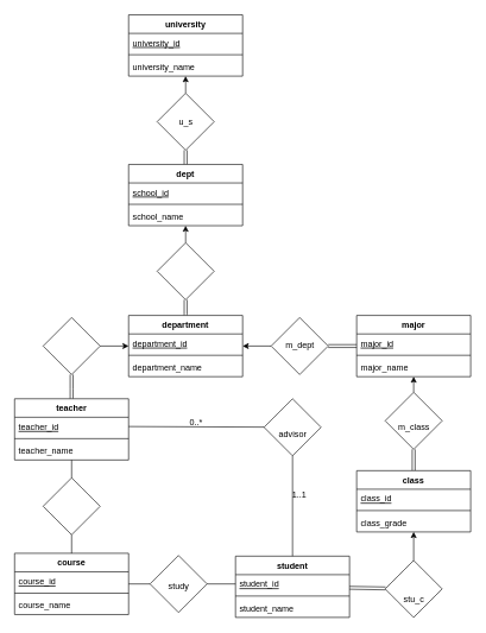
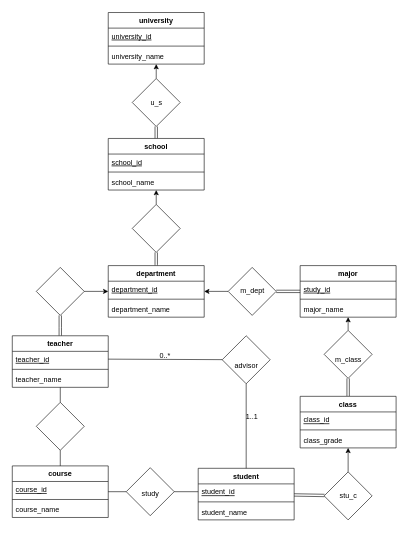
- <mxCell id="10" value="dept" style="swimlane;fontStyle=1;align=center;verticalAlign=top;childLayout=stackLayout;horizontal=1;startSize=26;horizontalStack=0;resizeParent=1;resizeParentMax=0;resizeLast=0;collapsible=1;marginBottom=0;strokeColor=default;" vertex="1" parent="1"><mxGeometry x="180" y="230" width="160" height="86" as="geometry"><mxRectangle x="350" y="330" width="100" height="26" as="alternateBounds" /></mxGeometry></mxCell>
+ <mxCell id="10" value="school" style="swimlane;fontStyle=1;align=center;verticalAlign=top;childLayout=stackLayout;horizontal=1;startSize=26;horizontalStack=0;resizeParent=1;resizeParentMax=0;resizeLast=0;collapsible=1;marginBottom=0;strokeColor=default;" vertex="1" parent="1"><mxGeometry x="180" y="230" width="160" height="86" as="geometry"><mxRectangle x="350" y="330" width="100" height="26" as="alternateBounds" /></mxGeometry></mxCell>
- <mxCell id="26" value="major_id" style="text;strokeColor=none;fillColor=none;align=left;verticalAlign=top;spacingLeft=4;spacingRight=4;overflow=hidden;rotatable=0;points=[[0,0.5],[1,0.5]];portConstraint=eastwest;fontStyle=4" vertex="1" parent="25"><mxGeometry y="26" width="160" height="26" as="geometry" /></mxCell>
+ <mxCell id="26" value="study_id" style="text;strokeColor=none;fillColor=none;align=left;verticalAlign=top;spacingLeft=4;spacingRight=4;overflow=hidden;rotatable=0;points=[[0,0.5],[1,0.5]];portConstraint=eastwest;fontStyle=4" vertex="1" parent="25"><mxGeometry y="26" width="160" height="26" as="geometry" /></mxCell>
- <mxCell id="60" value="stu_c" style="text;html=1;resizable=0;autosize=1;align=center;verticalAlign=middle;points=[];fillColor=none;strokeColor=none;rounded=0;" vertex="1" parent="1"><mxGeometry x="560" y="831" width="40" height="20" as="geometry" /></mxCell>
+ <mxCell id="60" value="stu_c" style="text;html=1;resizable=0;autosize=1;align=center;verticalAlign=middle;points=[];fillColor=none;strokeColor=none;rounded=0;" vertex="1" parent="1"><mxGeometry x="560" y="816" width="40" height="20" as="geometry" /></mxCell>
